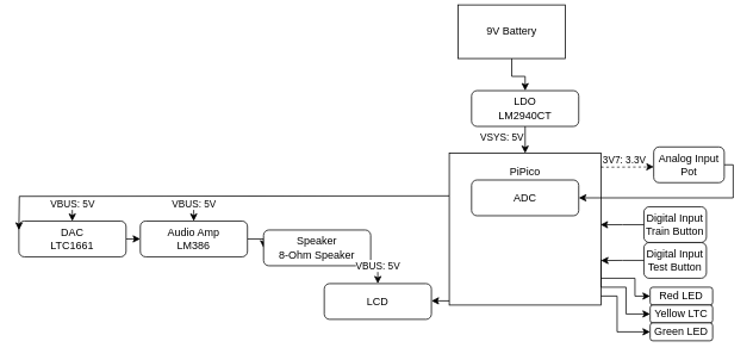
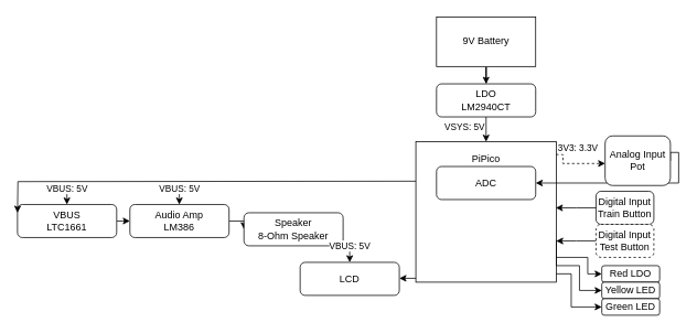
- <mxCell id="19" value="9V Battery" style="rounded=0;whiteSpace=wrap;html=1;" parent="1" vertex="1"><mxGeometry x="512" y="5" width="120" height="60" as="geometry" /></mxCell>
+ <mxCell id="19" value="9V Battery" style="rounded=0;whiteSpace=wrap;html=1;" parent="1" vertex="1"><mxGeometry x="527" y="20" width="120" height="60" as="geometry" /></mxCell>
- <mxCell id="24" value="3V7: 3.3V" style="edgeLabel;html=1;align=center;verticalAlign=middle;resizable=0;points=[];" parent="1" vertex="1" connectable="0"><mxGeometry x="700" y="177" as="geometry"><mxPoint x="-3" y="1" as="offset" /></mxGeometry></mxCell>
+ <mxCell id="24" value="3V3: 3.3V" style="edgeLabel;html=1;align=center;verticalAlign=middle;resizable=0;points=[];" parent="1" vertex="1" connectable="0"><mxGeometry x="700" y="177" as="geometry"><mxPoint x="-3" y="1" as="offset" /></mxGeometry></mxCell>
- <mxCell id="17" value="&lt;div&gt;Analog Input&lt;/div&gt;Pot" style="rounded=1;whiteSpace=wrap;html=1;fontSize=12;glass=0;strokeWidth=1;shadow=0;" parent="1" vertex="1"><mxGeometry x="731" y="164" width="79" height="40" as="geometry" /></mxCell>
+ <mxCell id="17" value="&lt;div&gt;Analog Input&lt;/div&gt;Pot" style="rounded=1;whiteSpace=wrap;html=1;fontSize=12;glass=0;strokeWidth=1;shadow=0;" parent="1" vertex="1"><mxGeometry x="731" y="164" width="79" height="60" as="geometry" /></mxCell>
- <mxCell id="3" value="DAC&lt;div&gt;LTC1661&lt;/div&gt;" style="rounded=1;whiteSpace=wrap;html=1;fontSize=12;glass=0;strokeWidth=1;shadow=0;" parent="1" vertex="1"><mxGeometry x="20" y="247" width="120" height="40" as="geometry" /></mxCell>
+ <mxCell id="3" value="VBUS&lt;div&gt;LTC1661&lt;/div&gt;" style="rounded=1;whiteSpace=wrap;html=1;fontSize=12;glass=0;strokeWidth=1;shadow=0;" parent="1" vertex="1"><mxGeometry x="20" y="247" width="120" height="40" as="geometry" /></mxCell>
- <mxCell id="30" value="Digital Input&lt;div&gt;Test Button&lt;/div&gt;" style="rounded=1;whiteSpace=wrap;html=1;fontSize=12;glass=0;strokeWidth=1;shadow=0;" vertex="1" parent="1"><mxGeometry x="720" y="271" width="70" height="40" as="geometry" /></mxCell>
+ <mxCell id="30" value="Digital Input&lt;div&gt;Test Button&lt;/div&gt;" style="rounded=1;whiteSpace=wrap;html=1;fontSize=12;glass=0;strokeWidth=1;shadow=0;dashed=1;" vertex="1" parent="1"><mxGeometry x="720" y="271" width="70" height="40" as="geometry" /></mxCell>
- <mxCell id="9" value="Red LED" style="rounded=1;whiteSpace=wrap;html=1;fontSize=12;glass=0;strokeWidth=1;shadow=0;" parent="1" vertex="1"><mxGeometry x="727" y="321" width="70" height="20" as="geometry" /></mxCell>
+ <mxCell id="9" value="Red LDO" style="rounded=1;whiteSpace=wrap;html=1;fontSize=12;glass=0;strokeWidth=1;shadow=0;" parent="1" vertex="1"><mxGeometry x="727" y="321" width="70" height="20" as="geometry" /></mxCell>
- <mxCell id="10" value="Yellow LTC" style="rounded=1;whiteSpace=wrap;html=1;fontSize=12;glass=0;strokeWidth=1;shadow=0;" parent="1" vertex="1"><mxGeometry x="727" y="341" width="70" height="20" as="geometry" /></mxCell>
+ <mxCell id="10" value="Yellow LED" style="rounded=1;whiteSpace=wrap;html=1;fontSize=12;glass=0;strokeWidth=1;shadow=0;" parent="1" vertex="1"><mxGeometry x="727" y="341" width="70" height="20" as="geometry" /></mxCell>
